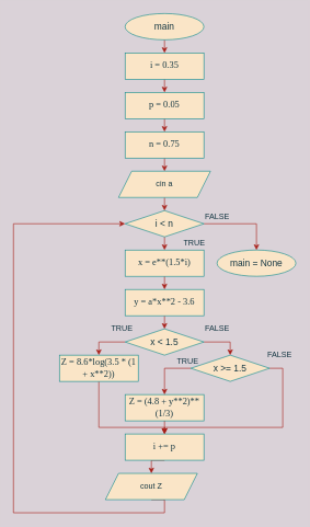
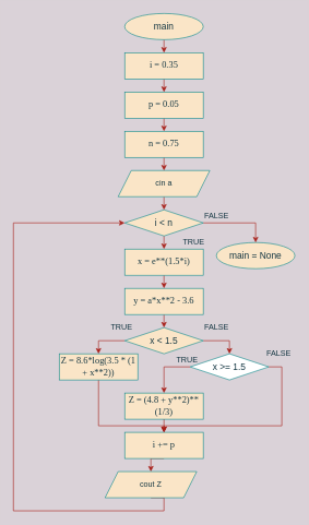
- <mxCell id="4" value="&lt;font style=&quot;font-size: 14px&quot;&gt;main = None&lt;/font&gt;" style="ellipse;whiteSpace=wrap;html=1;fillColor=#FAE5C7;strokeColor=#0F8B8D;fontColor=#143642;" vertex="1" parent="1"><mxGeometry x="330" y="380" width="120" height="40" as="geometry" /></mxCell>
+ <mxCell id="4" value="&lt;font style=&quot;font-size: 14px&quot;&gt;main = None&lt;/font&gt;" style="ellipse;whiteSpace=wrap;html=1;fillColor=#FAE5C7;strokeColor=#0F8B8D;fontColor=#143642;" vertex="1" parent="1"><mxGeometry x="330" y="370" width="120" height="40" as="geometry" /></mxCell>
- <mxCell id="35" value="&lt;font style=&quot;font-size: 14px&quot;&gt;x &amp;gt;=&amp;nbsp;1.5&lt;/font&gt;" style="rhombus;whiteSpace=wrap;html=1;fillColor=#FAE5C7;strokeColor=#0F8B8D;fontColor=#143642;" vertex="1" parent="1"><mxGeometry x="290" y="540" width="120" height="40" as="geometry" /></mxCell>
+ <mxCell id="35" value="&lt;font style=&quot;font-size: 14px&quot;&gt;x &amp;gt;=&amp;nbsp;1.5&lt;/font&gt;" style="rhombus;whiteSpace=wrap;html=1;fillColor=#ffffff;strokeColor=#0F8B8D;fontColor=#143642;" vertex="1" parent="1"><mxGeometry x="290" y="540" width="120" height="40" as="geometry" /></mxCell>
